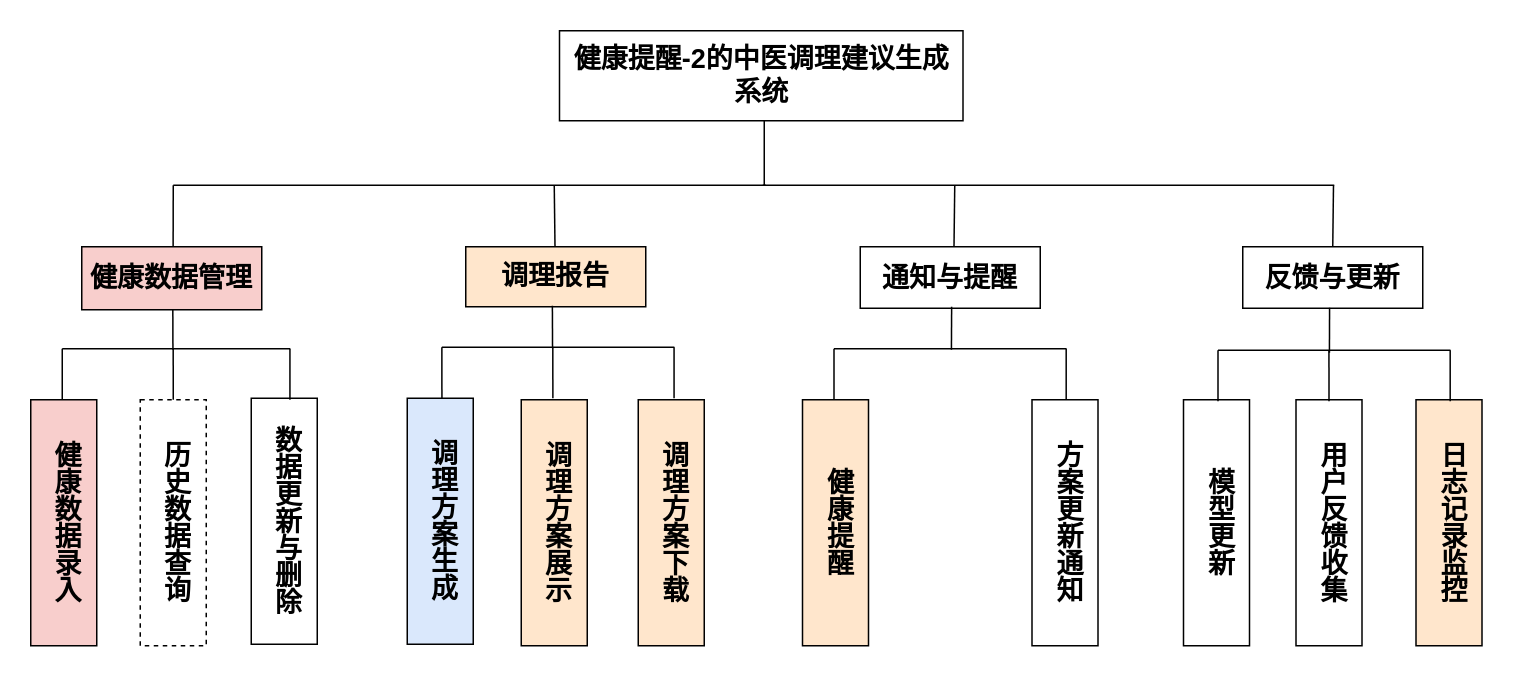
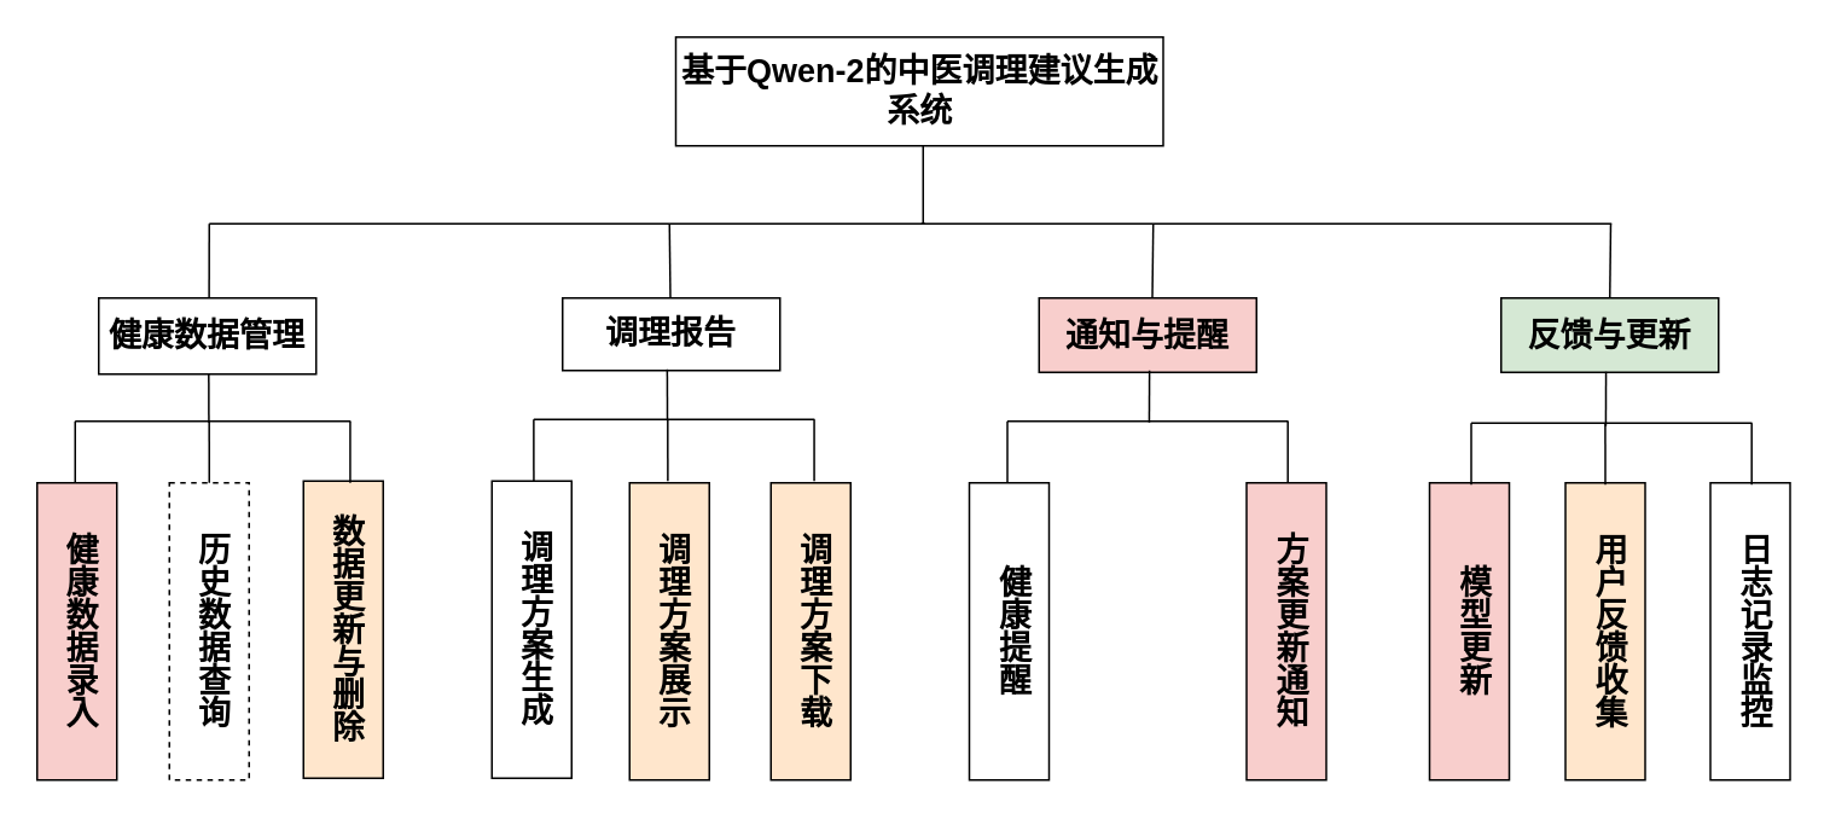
- <mxCell id="2" value="&lt;font style=&quot;font-size: 18px;&quot;&gt;健康提醒-2的中医调理建议生成系统&lt;/font&gt;" style="rounded=0;whiteSpace=wrap;html=1;fontStyle=1;fontSize=18;" vertex="1" parent="1"><mxGeometry x="372.5" y="20" width="269" height="60" as="geometry" /></mxCell>
+ <mxCell id="2" value="&lt;font style=&quot;font-size: 18px;&quot;&gt;基于Qwen-2的中医调理建议生成系统&lt;/font&gt;" style="rounded=0;whiteSpace=wrap;html=1;fontStyle=1;fontSize=18;" vertex="1" parent="1"><mxGeometry x="372.5" y="20" width="269" height="60" as="geometry" /></mxCell>
- <mxCell id="7" value="调理报告" style="rounded=0;whiteSpace=wrap;html=1;fontSize=18;fontStyle=1;fillColor=#ffe6cc;" vertex="1" parent="1"><mxGeometry x="310" y="164" width="120" height="40" as="geometry" /></mxCell>
+ <mxCell id="7" value="调理报告" style="rounded=0;whiteSpace=wrap;html=1;fontSize=18;fontStyle=1" vertex="1" parent="1"><mxGeometry x="310" y="164" width="120" height="40" as="geometry" /></mxCell>
- <mxCell id="3" value="健康数据管理" style="rounded=0;whiteSpace=wrap;html=1;fontSize=18;fontStyle=1;fillColor=#f8cecc;" vertex="1" parent="1"><mxGeometry x="54" y="164" width="120" height="42" as="geometry" /></mxCell>
+ <mxCell id="3" value="健康数据管理" style="rounded=0;whiteSpace=wrap;html=1;fontSize=18;fontStyle=1" vertex="1" parent="1"><mxGeometry x="54" y="164" width="120" height="42" as="geometry" /></mxCell>
- <mxCell id="11" value="通知与提醒" style="rounded=0;whiteSpace=wrap;html=1;fontSize=18;fontStyle=1" vertex="1" parent="1"><mxGeometry x="573" y="164" width="120" height="41" as="geometry" /></mxCell>
+ <mxCell id="11" value="通知与提醒" style="rounded=0;whiteSpace=wrap;html=1;fontSize=18;fontStyle=1;fillColor=#f8cecc;" vertex="1" parent="1"><mxGeometry x="573" y="164" width="120" height="41" as="geometry" /></mxCell>
- <mxCell id="13" value="反馈与更新" style="rounded=0;whiteSpace=wrap;html=1;fontSize=18;fontStyle=1" vertex="1" parent="1"><mxGeometry x="828" y="164" width="120" height="41" as="geometry" /></mxCell>
+ <mxCell id="13" value="反馈与更新" style="rounded=0;whiteSpace=wrap;html=1;fontSize=18;fontStyle=1;fillColor=#d5e8d4;" vertex="1" parent="1"><mxGeometry x="828" y="164" width="120" height="41" as="geometry" /></mxCell>
- <mxCell id="6" value="数据更新与删除" style="rounded=0;whiteSpace=wrap;html=1;align=center;textDirection=vertical-rl;fontSize=18;fontStyle=1" vertex="1" parent="1"><mxGeometry x="167" y="265" width="44" height="164" as="geometry" /></mxCell>
+ <mxCell id="6" value="数据更新与删除" style="rounded=0;whiteSpace=wrap;html=1;align=center;textDirection=vertical-rl;fontSize=18;fontStyle=1;fillColor=#ffe6cc;" vertex="1" parent="1"><mxGeometry x="167" y="265" width="44" height="164" as="geometry" /></mxCell>
- <mxCell id="8" value="调理方案生成" style="rounded=0;whiteSpace=wrap;html=1;align=center;textDirection=vertical-rl;fontSize=18;fontStyle=1;fillColor=#dae8fc;" vertex="1" parent="1"><mxGeometry x="271" y="265" width="44" height="164" as="geometry" /></mxCell>
+ <mxCell id="8" value="调理方案生成" style="rounded=0;whiteSpace=wrap;html=1;align=center;textDirection=vertical-rl;fontSize=18;fontStyle=1" vertex="1" parent="1"><mxGeometry x="271" y="265" width="44" height="164" as="geometry" /></mxCell>
- <mxCell id="12" value="健康提醒" style="rounded=0;whiteSpace=wrap;html=1;align=center;textDirection=vertical-rl;fontSize=18;fontStyle=1;fillColor=#ffe6cc;" vertex="1" parent="1"><mxGeometry x="534.5" y="266" width="44" height="164" as="geometry" /></mxCell>
+ <mxCell id="12" value="健康提醒" style="rounded=0;whiteSpace=wrap;html=1;align=center;textDirection=vertical-rl;fontSize=18;fontStyle=1" vertex="1" parent="1"><mxGeometry x="534.5" y="266" width="44" height="164" as="geometry" /></mxCell>
- <mxCell id="15" value="方案更新通知" style="rounded=0;whiteSpace=wrap;html=1;align=center;textDirection=vertical-rl;fontSize=18;fontStyle=1" vertex="1" parent="1"><mxGeometry x="687.5" y="266" width="44" height="164" as="geometry" /></mxCell>
+ <mxCell id="15" value="方案更新通知" style="rounded=0;whiteSpace=wrap;html=1;align=center;textDirection=vertical-rl;fontSize=18;fontStyle=1;fillColor=#f8cecc;" vertex="1" parent="1"><mxGeometry x="687.5" y="266" width="44" height="164" as="geometry" /></mxCell>
- <mxCell id="14" value="模型更新" style="rounded=0;whiteSpace=wrap;html=1;align=center;textDirection=vertical-rl;fontSize=18;fontStyle=1" vertex="1" parent="1"><mxGeometry x="788.5" y="266" width="44" height="164" as="geometry" /></mxCell>
+ <mxCell id="14" value="模型更新" style="rounded=0;whiteSpace=wrap;html=1;align=center;textDirection=vertical-rl;fontSize=18;fontStyle=1;fillColor=#f8cecc;" vertex="1" parent="1"><mxGeometry x="788.5" y="266" width="44" height="164" as="geometry" /></mxCell>
- <mxCell id="16" value="用户反馈收集" style="rounded=0;whiteSpace=wrap;html=1;align=center;textDirection=vertical-rl;fontSize=18;fontStyle=1" vertex="1" parent="1"><mxGeometry x="863.5" y="266" width="44" height="164" as="geometry" /></mxCell>
+ <mxCell id="16" value="用户反馈收集" style="rounded=0;whiteSpace=wrap;html=1;align=center;textDirection=vertical-rl;fontSize=18;fontStyle=1;fillColor=#ffe6cc;" vertex="1" parent="1"><mxGeometry x="863.5" y="266" width="44" height="164" as="geometry" /></mxCell>
- <mxCell id="17" value="日志记录监控" style="rounded=0;whiteSpace=wrap;html=1;align=center;textDirection=vertical-rl;fontSize=18;fontStyle=1;fillColor=#ffe6cc;" vertex="1" parent="1"><mxGeometry x="943.5" y="266" width="44" height="164" as="geometry" /></mxCell>
+ <mxCell id="17" value="日志记录监控" style="rounded=0;whiteSpace=wrap;html=1;align=center;textDirection=vertical-rl;fontSize=18;fontStyle=1" vertex="1" parent="1"><mxGeometry x="943.5" y="266" width="44" height="164" as="geometry" /></mxCell>
